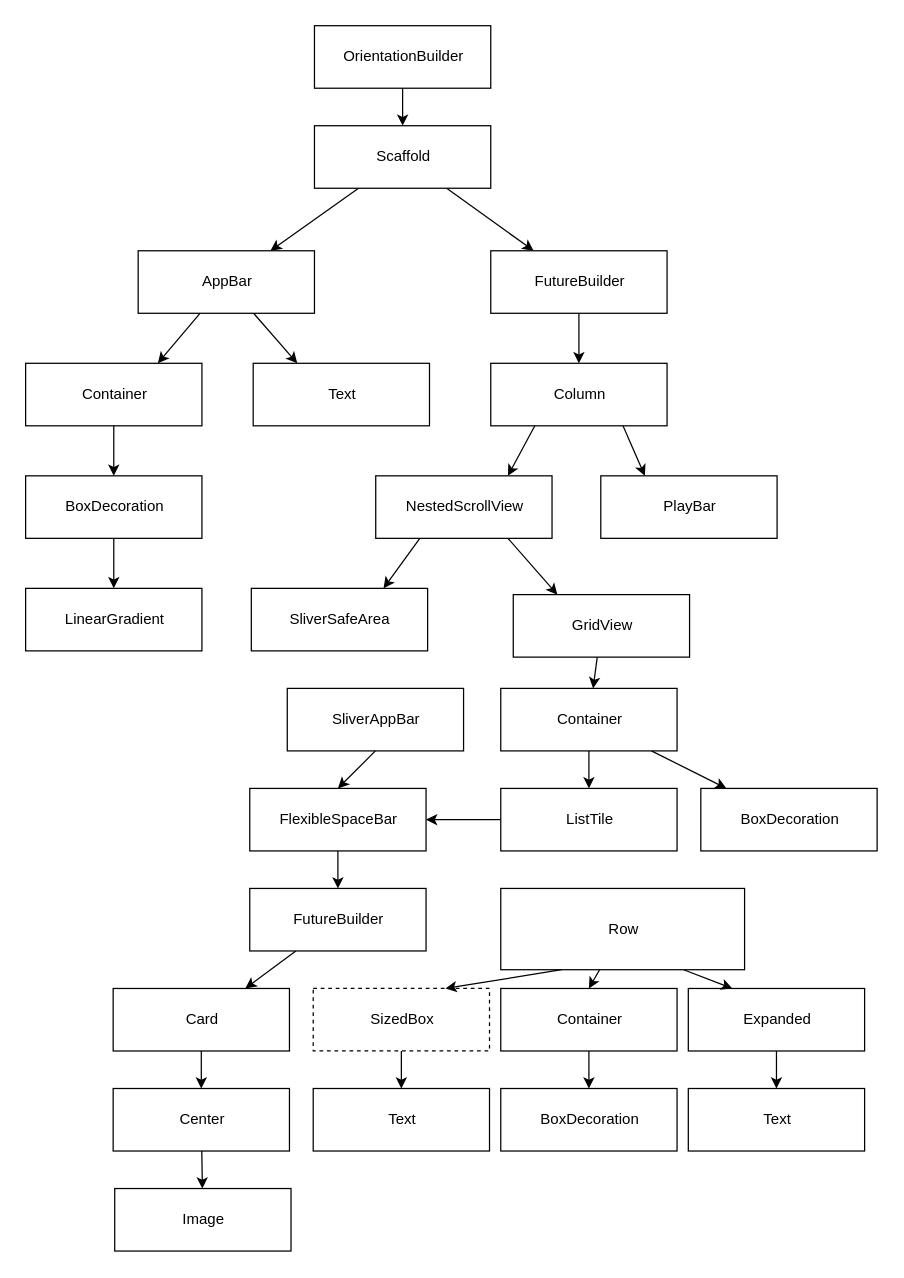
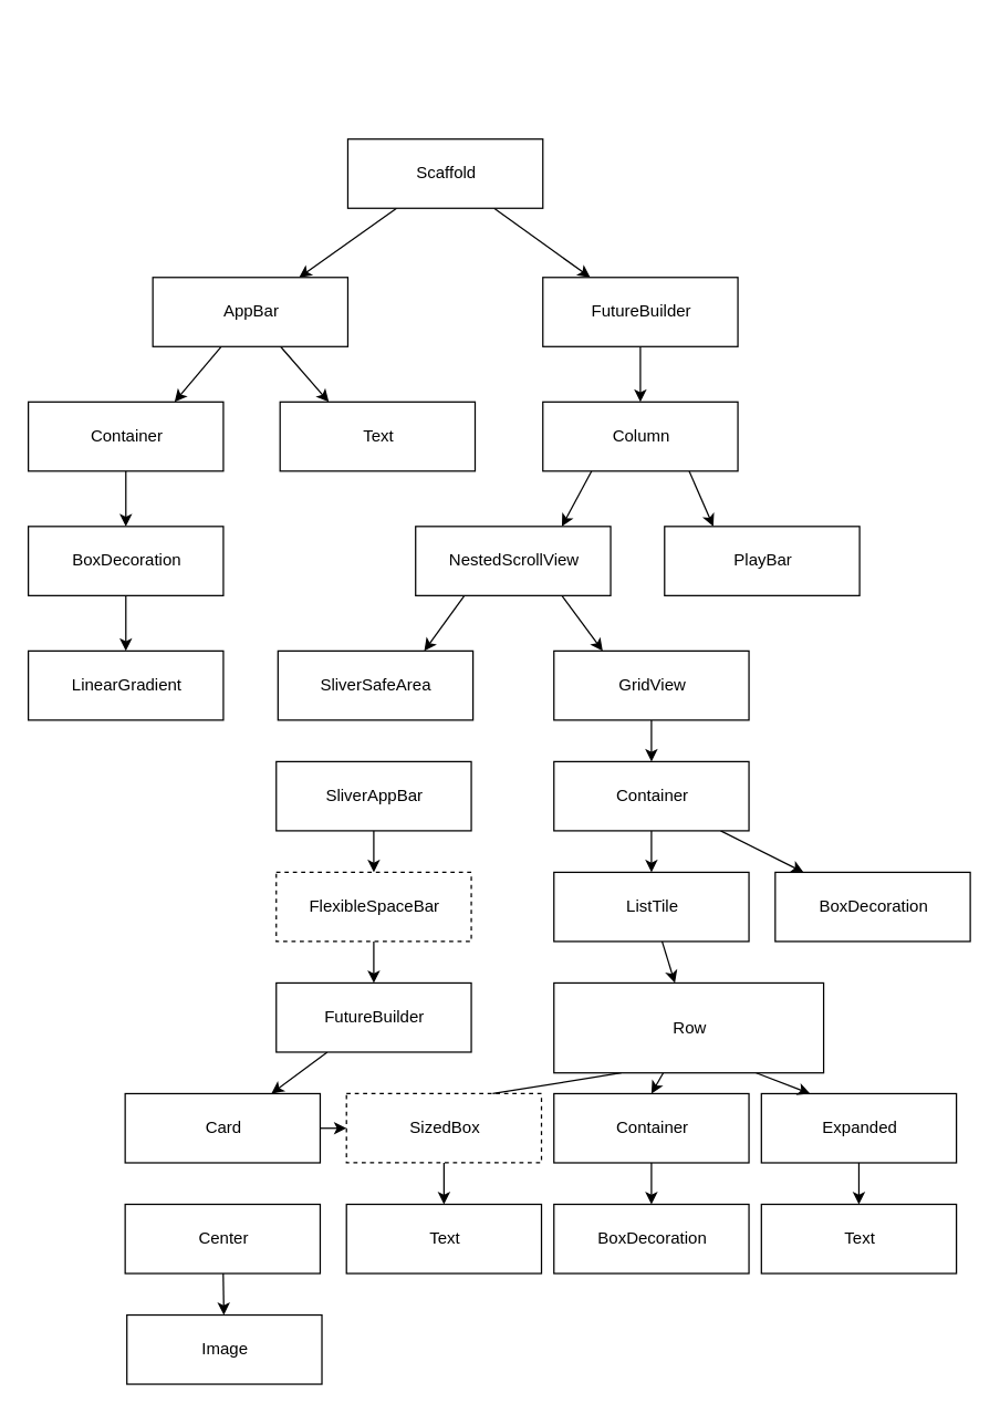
- <mxCell id="40" value="OrientationBuilder" style="html=1;" vertex="1" parent="1"><mxGeometry x="251" y="20" width="141" height="50" as="geometry" /></mxCell>
- <mxCell id="39" style="edgeStyle=none;rounded=0;orthogonalLoop=1;jettySize=auto;html=1;" edge="1" parent="1" source="40" target="4"><mxGeometry relative="1" as="geometry" /></mxCell>
- <mxCell id="28" value="GridView" style="html=1;" vertex="1" parent="1"><mxGeometry x="410" y="475" width="141" height="50" as="geometry" /></mxCell>
+ <mxCell id="28" value="GridView" style="html=1;" vertex="1" parent="1"><mxGeometry x="400" y="470" width="141" height="50" as="geometry" /></mxCell>
- <mxCell id="22" value="SliverAppBar" style="html=1;" vertex="1" parent="1"><mxGeometry x="229.25" y="550" width="141" height="50" as="geometry" /></mxCell>
+ <mxCell id="22" value="SliverAppBar" style="html=1;" vertex="1" parent="1"><mxGeometry x="199.25" y="550" width="141" height="50" as="geometry" /></mxCell>
- <mxCell id="26" value="FlexibleSpaceBar" style="html=1;" vertex="1" parent="1"><mxGeometry x="199.25" y="630" width="141" height="50" as="geometry" /></mxCell>
+ <mxCell id="26" value="FlexibleSpaceBar" style="html=1;dashed=1;" vertex="1" parent="1"><mxGeometry x="199.25" y="630" width="141" height="50" as="geometry" /></mxCell>
- <mxCell id="54" style="edgeStyle=none;rounded=0;orthogonalLoop=1;jettySize=auto;html=1;" edge="1" parent="1" source="55" target="26"><mxGeometry relative="1" as="geometry" /></mxCell>
+ <mxCell id="54" style="edgeStyle=none;rounded=0;orthogonalLoop=1;jettySize=auto;html=1;" edge="1" parent="1" source="55" target="53"><mxGeometry relative="1" as="geometry" /></mxCell>
- <mxCell id="50" style="edgeStyle=none;rounded=0;orthogonalLoop=1;jettySize=auto;html=1;entryX=0.75;entryY=0;entryDx=0;entryDy=0;exitX=0.25;exitY=1;exitDx=0;exitDy=0;" edge="1" parent="1" source="53" target="49"><mxGeometry relative="1" as="geometry" /></mxCell>
+ <mxCell id="50" style="edgeStyle=none;rounded=0;orthogonalLoop=1;jettySize=auto;html=1;entryX=0.75;entryY=0;entryDx=0;entryDy=0;exitX=0.25;exitY=1;exitDx=0;exitDy=0;endArrow=none;" edge="1" parent="1" source="53" target="49"><mxGeometry relative="1" as="geometry" /></mxCell>
- <mxCell id="30" style="edgeStyle=none;rounded=0;orthogonalLoop=1;jettySize=auto;html=1;entryX=0.5;entryY=0;entryDx=0;entryDy=0;" edge="1" parent="1" source="31" target="33"><mxGeometry relative="1" as="geometry" /></mxCell>
+ <mxCell id="30" style="edgeStyle=none;rounded=0;orthogonalLoop=1;jettySize=auto;html=1;" edge="1" parent="1" source="31" target="49"><mxGeometry relative="1" as="geometry" /></mxCell>
